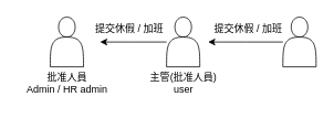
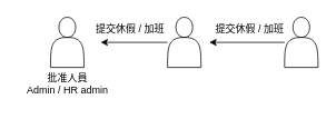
- <mxCell id="7" value="&lt;div&gt;主管(批准人員)&lt;/div&gt;user" style="text;html=1;align=center;verticalAlign=middle;resizable=0;points=[];autosize=1;strokeColor=none;fillColor=none;" vertex="1" parent="1"><mxGeometry x="170" y="80" width="100" height="40" as="geometry" /></mxCell>
